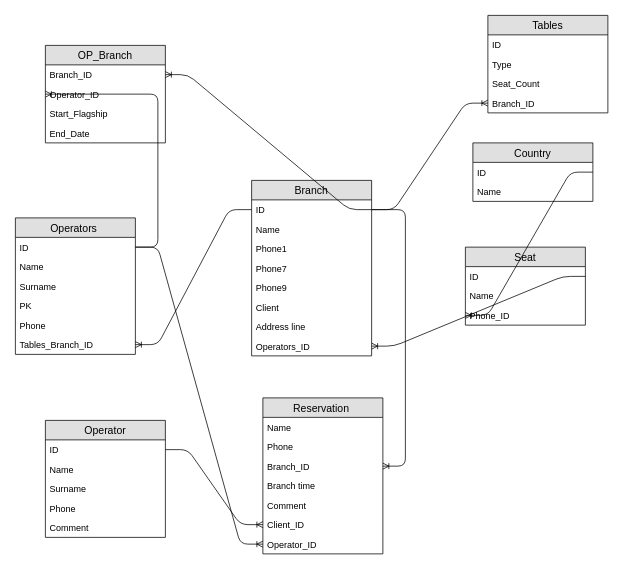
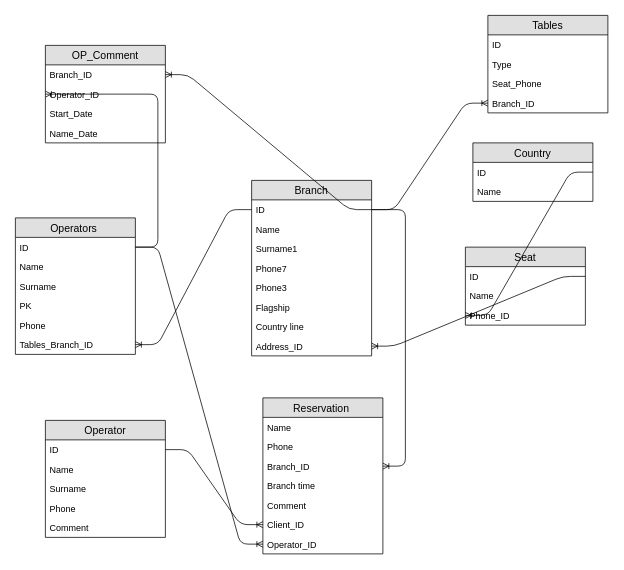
- <mxCell id="24" value="OP_Branch" style="swimlane;fontStyle=0;childLayout=stackLayout;horizontal=1;startSize=26;fillColor=#e0e0e0;horizontalStack=0;resizeParent=1;resizeParentMax=0;resizeLast=0;collapsible=1;marginBottom=0;swimlaneFillColor=#ffffff;align=center;fontSize=14;" vertex="1" parent="1"><mxGeometry x="60" y="60" width="160" height="130" as="geometry" /></mxCell>
+ <mxCell id="24" value="OP_Comment" style="swimlane;fontStyle=0;childLayout=stackLayout;horizontal=1;startSize=26;fillColor=#e0e0e0;horizontalStack=0;resizeParent=1;resizeParentMax=0;resizeLast=0;collapsible=1;marginBottom=0;swimlaneFillColor=#ffffff;align=center;fontSize=14;" vertex="1" parent="1"><mxGeometry x="60" y="60" width="160" height="130" as="geometry" /></mxCell>
- <mxCell id="14" value="Seat_Count" style="text;strokeColor=none;fillColor=none;spacingLeft=4;spacingRight=4;overflow=hidden;rotatable=0;points=[[0,0.5],[1,0.5]];portConstraint=eastwest;fontSize=12;" vertex="1" parent="11"><mxGeometry y="78" width="160" height="26" as="geometry" /></mxCell>
+ <mxCell id="14" value="Seat_Phone" style="text;strokeColor=none;fillColor=none;spacingLeft=4;spacingRight=4;overflow=hidden;rotatable=0;points=[[0,0.5],[1,0.5]];portConstraint=eastwest;fontSize=12;" vertex="1" parent="11"><mxGeometry y="78" width="160" height="26" as="geometry" /></mxCell>
- <mxCell id="27" value="Start_Flagship" style="text;strokeColor=none;fillColor=none;spacingLeft=4;spacingRight=4;overflow=hidden;rotatable=0;points=[[0,0.5],[1,0.5]];portConstraint=eastwest;fontSize=12;" vertex="1" parent="24"><mxGeometry y="78" width="160" height="26" as="geometry" /></mxCell>
+ <mxCell id="27" value="Start_Date" style="text;strokeColor=none;fillColor=none;spacingLeft=4;spacingRight=4;overflow=hidden;rotatable=0;points=[[0,0.5],[1,0.5]];portConstraint=eastwest;fontSize=12;" vertex="1" parent="24"><mxGeometry y="78" width="160" height="26" as="geometry" /></mxCell>
- <mxCell id="28" value="End_Date" style="text;strokeColor=none;fillColor=none;spacingLeft=4;spacingRight=4;overflow=hidden;rotatable=0;points=[[0,0.5],[1,0.5]];portConstraint=eastwest;fontSize=12;" vertex="1" parent="24"><mxGeometry y="104" width="160" height="26" as="geometry" /></mxCell>
+ <mxCell id="28" value="Name_Date" style="text;strokeColor=none;fillColor=none;spacingLeft=4;spacingRight=4;overflow=hidden;rotatable=0;points=[[0,0.5],[1,0.5]];portConstraint=eastwest;fontSize=12;" vertex="1" parent="24"><mxGeometry y="104" width="160" height="26" as="geometry" /></mxCell>
- <mxCell id="5" value="Phone1" style="text;strokeColor=none;fillColor=none;spacingLeft=4;spacingRight=4;overflow=hidden;rotatable=0;points=[[0,0.5],[1,0.5]];portConstraint=eastwest;fontSize=12;" parent="2" vertex="1"><mxGeometry y="78" width="160" height="26" as="geometry" /></mxCell>
+ <mxCell id="5" value="Surname1" style="text;strokeColor=none;fillColor=none;spacingLeft=4;spacingRight=4;overflow=hidden;rotatable=0;points=[[0,0.5],[1,0.5]];portConstraint=eastwest;fontSize=12;" parent="2" vertex="1"><mxGeometry y="78" width="160" height="26" as="geometry" /></mxCell>
- <mxCell id="7" value="Phone9" style="text;strokeColor=none;fillColor=none;spacingLeft=4;spacingRight=4;overflow=hidden;rotatable=0;points=[[0,0.5],[1,0.5]];portConstraint=eastwest;fontSize=12;" vertex="1" parent="2"><mxGeometry y="130" width="160" height="26" as="geometry" /></mxCell>
+ <mxCell id="7" value="Phone3" style="text;strokeColor=none;fillColor=none;spacingLeft=4;spacingRight=4;overflow=hidden;rotatable=0;points=[[0,0.5],[1,0.5]];portConstraint=eastwest;fontSize=12;" vertex="1" parent="2"><mxGeometry y="130" width="160" height="26" as="geometry" /></mxCell>
- <mxCell id="8" value="Client&#10;" style="text;strokeColor=none;fillColor=none;spacingLeft=4;spacingRight=4;overflow=hidden;rotatable=0;points=[[0,0.5],[1,0.5]];portConstraint=eastwest;fontSize=12;" parent="2" vertex="1"><mxGeometry y="156" width="160" height="26" as="geometry" /></mxCell>
+ <mxCell id="8" value="Flagship&#10;" style="text;strokeColor=none;fillColor=none;spacingLeft=4;spacingRight=4;overflow=hidden;rotatable=0;points=[[0,0.5],[1,0.5]];portConstraint=eastwest;fontSize=12;" parent="2" vertex="1"><mxGeometry y="156" width="160" height="26" as="geometry" /></mxCell>
- <mxCell id="9" value="Address line" style="text;strokeColor=none;fillColor=none;spacingLeft=4;spacingRight=4;overflow=hidden;rotatable=0;points=[[0,0.5],[1,0.5]];portConstraint=eastwest;fontSize=12;" vertex="1" parent="2"><mxGeometry y="182" width="160" height="26" as="geometry" /></mxCell>
+ <mxCell id="9" value="Country line" style="text;strokeColor=none;fillColor=none;spacingLeft=4;spacingRight=4;overflow=hidden;rotatable=0;points=[[0,0.5],[1,0.5]];portConstraint=eastwest;fontSize=12;" vertex="1" parent="2"><mxGeometry y="182" width="160" height="26" as="geometry" /></mxCell>
- <mxCell id="10" value="Operators_ID" style="text;strokeColor=none;fillColor=none;spacingLeft=4;spacingRight=4;overflow=hidden;rotatable=0;points=[[0,0.5],[1,0.5]];portConstraint=eastwest;fontSize=12;" vertex="1" parent="2"><mxGeometry y="208" width="160" height="26" as="geometry" /></mxCell>
+ <mxCell id="10" value="Address_ID" style="text;strokeColor=none;fillColor=none;spacingLeft=4;spacingRight=4;overflow=hidden;rotatable=0;points=[[0,0.5],[1,0.5]];portConstraint=eastwest;fontSize=12;" vertex="1" parent="2"><mxGeometry y="208" width="160" height="26" as="geometry" /></mxCell>
